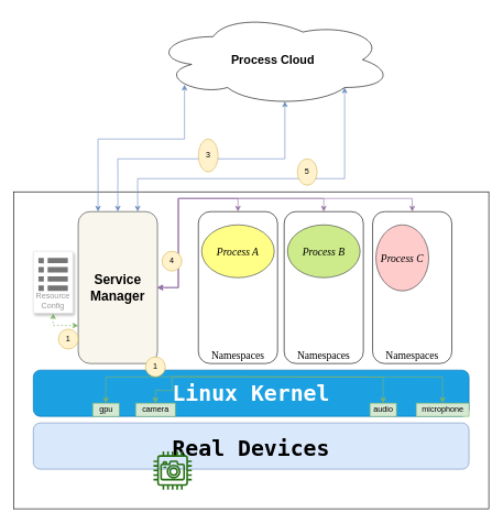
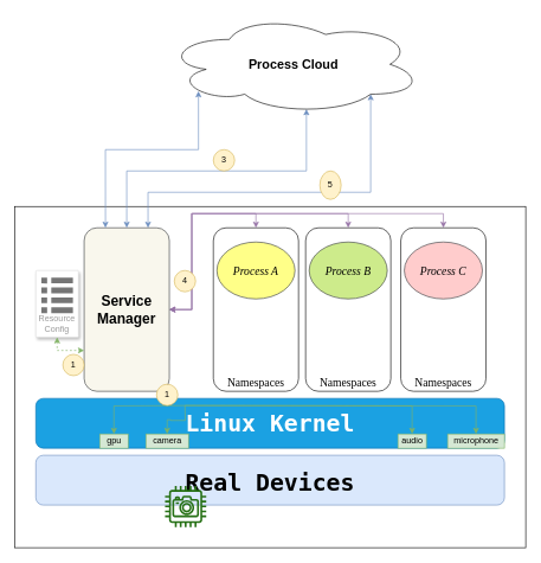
- <mxCell id="36" value="3" style="ellipse;whiteSpace=wrap;html=1;fillColor=#fff2cc;strokeColor=#d6b656;" parent="1" vertex="1"><mxGeometry x="300" y="210" width="30" height="50" as="geometry" /></mxCell>
+ <mxCell id="36" value="3" style="ellipse;whiteSpace=wrap;html=1;fillColor=#fff2cc;strokeColor=#d6b656;" parent="1" vertex="1"><mxGeometry x="300" y="210" width="30" height="30" as="geometry" /></mxCell>
- <mxCell id="11" value="Process C" style="ellipse;whiteSpace=wrap;html=1;fontFamily=Comic Sans MS;fontSize=16;fillColor=#ffcccc;strokeColor=#36393d;fontStyle=2" parent="1" vertex="1"><mxGeometry x="569.01" y="340" width="80" height="100" as="geometry" /></mxCell>
+ <mxCell id="11" value="Process C" style="ellipse;whiteSpace=wrap;html=1;fontFamily=Comic Sans MS;fontSize=16;fillColor=#ffcccc;strokeColor=#36393d;fontStyle=2" parent="1" vertex="1"><mxGeometry x="569.01" y="340" width="110" height="80" as="geometry" /></mxCell>
